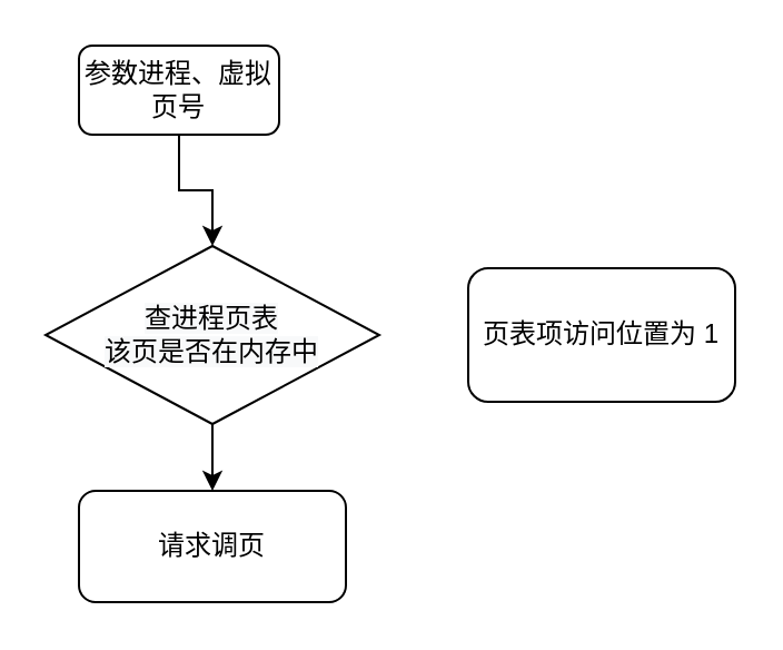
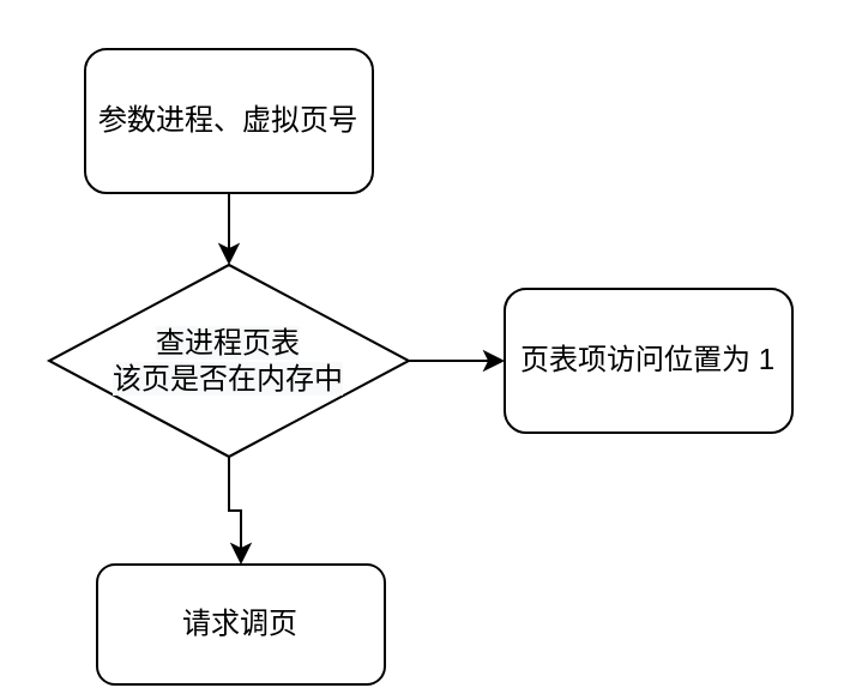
- <mxCell id="3" value="参数进程、虚拟页号" style="rounded=1;whiteSpace=wrap;html=1;" vertex="1" parent="1"><mxGeometry x="35" y="20" width="90" height="40" as="geometry" /></mxCell>
+ <mxCell id="3" value="参数进程、虚拟页号" style="rounded=1;whiteSpace=wrap;html=1;" vertex="1" parent="1"><mxGeometry x="35" y="20" width="120" height="60" as="geometry" /></mxCell>
+ <mxCell id="4" value="" style="edgeStyle=orthogonalEdgeStyle;rounded=0;orthogonalLoop=1;jettySize=auto;html=1;" edge="1" parent="1" source="6" target="7"><mxGeometry relative="1" as="geometry" /></mxCell>
- <mxCell id="8" value="请求调页" style="rounded=1;whiteSpace=wrap;html=1;" vertex="1" parent="1"><mxGeometry x="35" y="220" width="120" height="50" as="geometry" /></mxCell>
+ <mxCell id="8" value="请求调页" style="rounded=1;whiteSpace=wrap;html=1;" vertex="1" parent="1"><mxGeometry x="40" y="235" width="120" height="50" as="geometry" /></mxCell>
